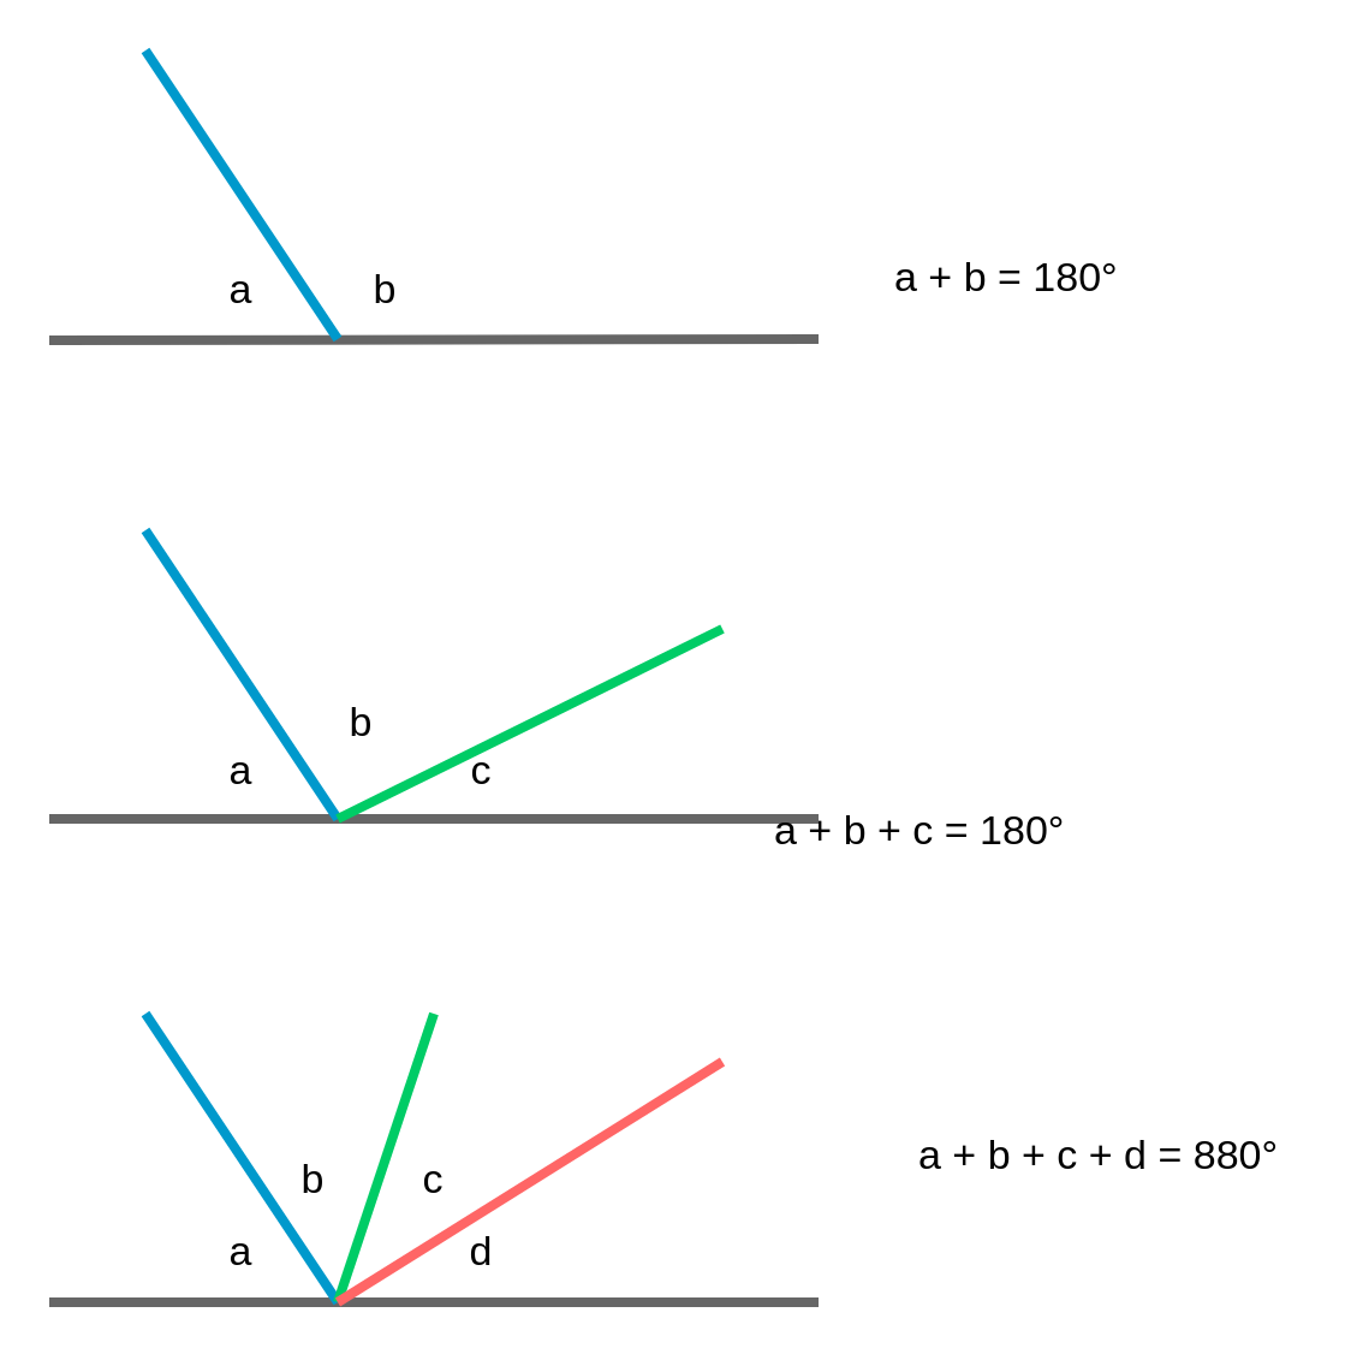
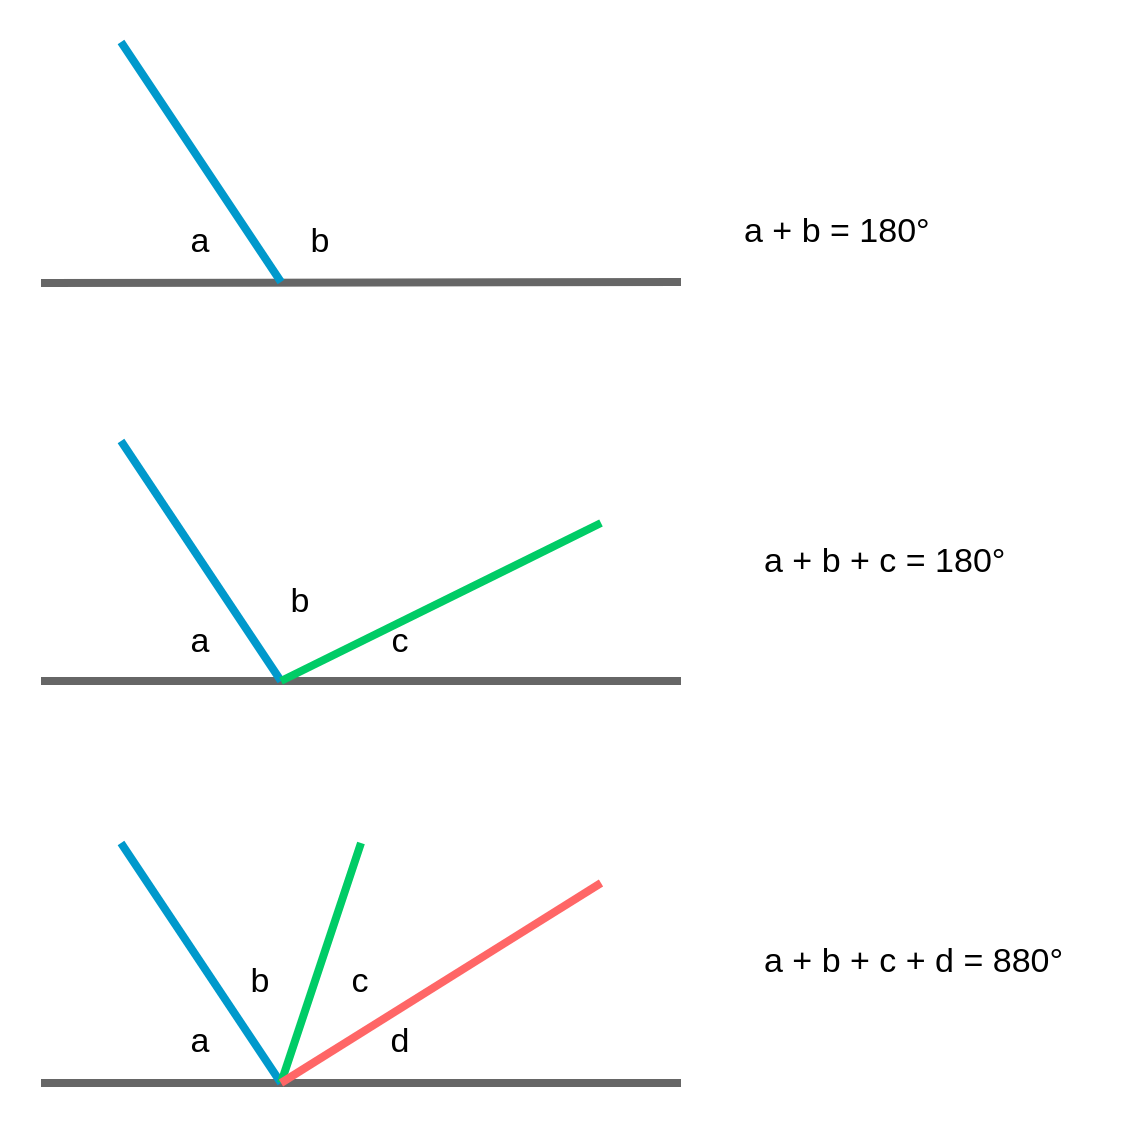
- <mxCell id="21" value="a + b + c = 180°" style="text;html=1;strokeColor=none;fillColor=none;align=left;verticalAlign=middle;whiteSpace=wrap;rounded=0;connectable=0;fontSize=17;" vertex="1" parent="1"><mxGeometry x="320" y="326" width="160" height="40" as="geometry" /></mxCell>
+ <mxCell id="21" value="a + b + c = 180°" style="text;html=1;strokeColor=none;fillColor=none;align=left;verticalAlign=middle;whiteSpace=wrap;rounded=0;connectable=0;fontSize=17;" vertex="1" parent="1"><mxGeometry x="380" y="261" width="160" height="40" as="geometry" /></mxCell>
